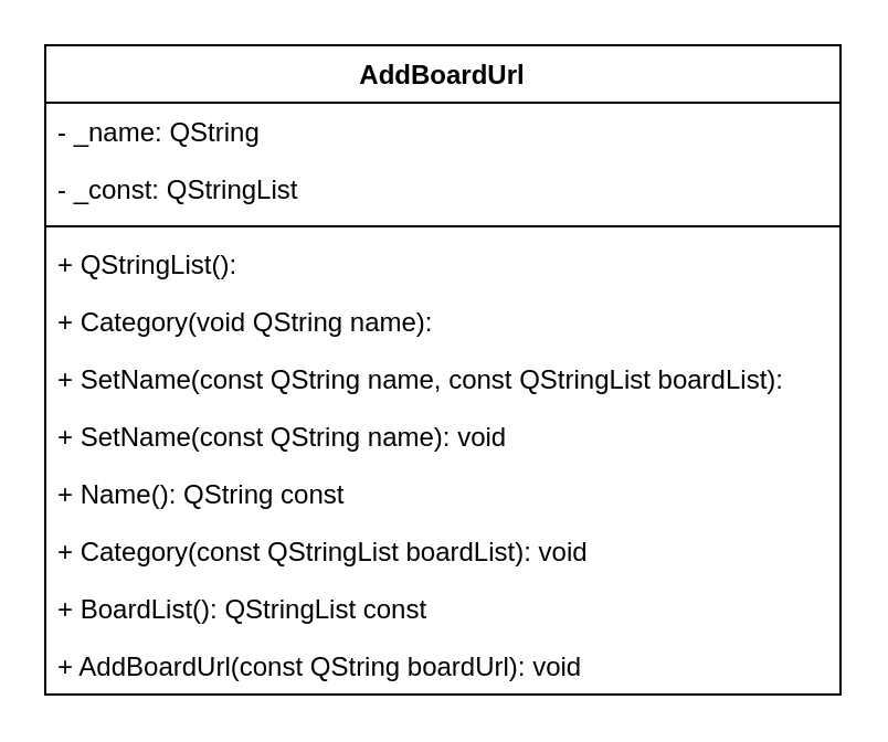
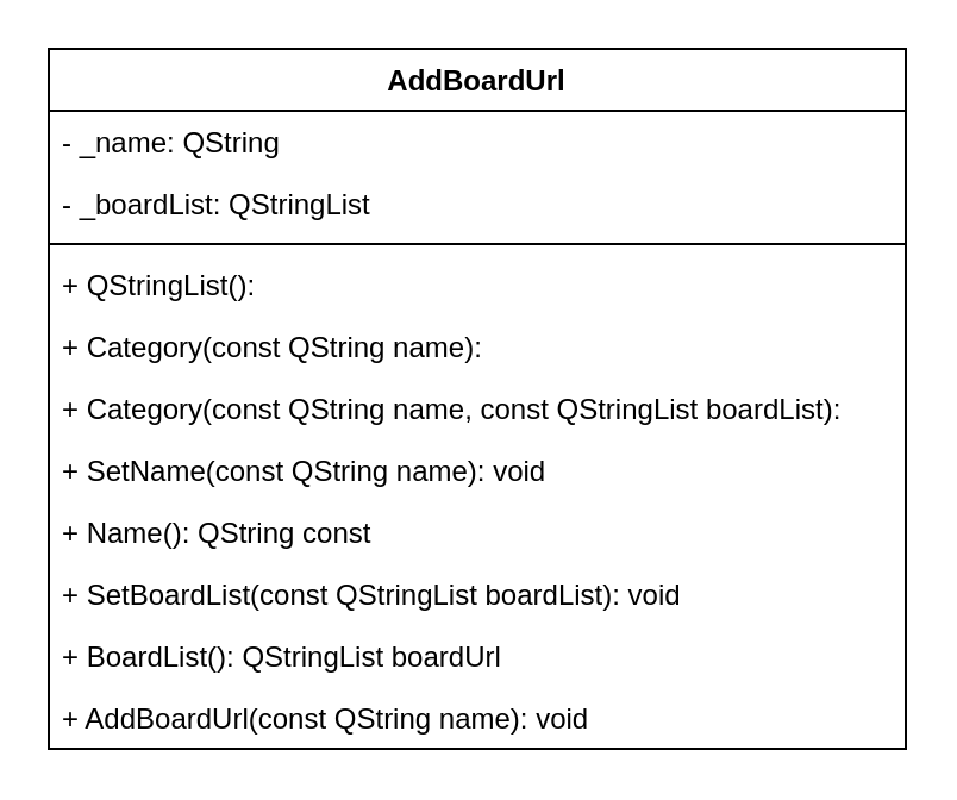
- <mxCell id="4" value="- _const: QStringList" style="text;strokeColor=none;fillColor=none;align=left;verticalAlign=top;spacingLeft=4;spacingRight=4;overflow=hidden;rotatable=0;points=[[0,0.5],[1,0.5]];portConstraint=eastwest;" vertex="1" parent="2"><mxGeometry y="52" width="360" height="26" as="geometry" /></mxCell>
+ <mxCell id="4" value="- _boardList: QStringList" style="text;strokeColor=none;fillColor=none;align=left;verticalAlign=top;spacingLeft=4;spacingRight=4;overflow=hidden;rotatable=0;points=[[0,0.5],[1,0.5]];portConstraint=eastwest;" vertex="1" parent="2"><mxGeometry y="52" width="360" height="26" as="geometry" /></mxCell>
- <mxCell id="7" value="+ Category(void QString name): " style="text;strokeColor=none;fillColor=none;align=left;verticalAlign=top;spacingLeft=4;spacingRight=4;overflow=hidden;rotatable=0;points=[[0,0.5],[1,0.5]];portConstraint=eastwest;" vertex="1" parent="2"><mxGeometry y="112" width="360" height="26" as="geometry" /></mxCell>
+ <mxCell id="7" value="+ Category(const QString name): " style="text;strokeColor=none;fillColor=none;align=left;verticalAlign=top;spacingLeft=4;spacingRight=4;overflow=hidden;rotatable=0;points=[[0,0.5],[1,0.5]];portConstraint=eastwest;" vertex="1" parent="2"><mxGeometry y="112" width="360" height="26" as="geometry" /></mxCell>
- <mxCell id="8" value="+ SetName(const QString name, const QStringList boardList): " style="text;strokeColor=none;fillColor=none;align=left;verticalAlign=top;spacingLeft=4;spacingRight=4;overflow=hidden;rotatable=0;points=[[0,0.5],[1,0.5]];portConstraint=eastwest;" vertex="1" parent="2"><mxGeometry y="138" width="360" height="26" as="geometry" /></mxCell>
+ <mxCell id="8" value="+ Category(const QString name, const QStringList boardList): " style="text;strokeColor=none;fillColor=none;align=left;verticalAlign=top;spacingLeft=4;spacingRight=4;overflow=hidden;rotatable=0;points=[[0,0.5],[1,0.5]];portConstraint=eastwest;" vertex="1" parent="2"><mxGeometry y="138" width="360" height="26" as="geometry" /></mxCell>
- <mxCell id="11" value="+ Category(const QStringList boardList): void" style="text;strokeColor=none;fillColor=none;align=left;verticalAlign=top;spacingLeft=4;spacingRight=4;overflow=hidden;rotatable=0;points=[[0,0.5],[1,0.5]];portConstraint=eastwest;" vertex="1" parent="2"><mxGeometry y="216" width="360" height="26" as="geometry" /></mxCell>
+ <mxCell id="11" value="+ SetBoardList(const QStringList boardList): void" style="text;strokeColor=none;fillColor=none;align=left;verticalAlign=top;spacingLeft=4;spacingRight=4;overflow=hidden;rotatable=0;points=[[0,0.5],[1,0.5]];portConstraint=eastwest;" vertex="1" parent="2"><mxGeometry y="216" width="360" height="26" as="geometry" /></mxCell>
- <mxCell id="12" value="+ BoardList(): QStringList const" style="text;strokeColor=none;fillColor=none;align=left;verticalAlign=top;spacingLeft=4;spacingRight=4;overflow=hidden;rotatable=0;points=[[0,0.5],[1,0.5]];portConstraint=eastwest;" vertex="1" parent="2"><mxGeometry y="242" width="360" height="26" as="geometry" /></mxCell>
+ <mxCell id="12" value="+ BoardList(): QStringList boardUrl" style="text;strokeColor=none;fillColor=none;align=left;verticalAlign=top;spacingLeft=4;spacingRight=4;overflow=hidden;rotatable=0;points=[[0,0.5],[1,0.5]];portConstraint=eastwest;" vertex="1" parent="2"><mxGeometry y="242" width="360" height="26" as="geometry" /></mxCell>
- <mxCell id="13" value="+ AddBoardUrl(const QString boardUrl): void" style="text;strokeColor=none;fillColor=none;align=left;verticalAlign=top;spacingLeft=4;spacingRight=4;overflow=hidden;rotatable=0;points=[[0,0.5],[1,0.5]];portConstraint=eastwest;" vertex="1" parent="2"><mxGeometry y="268" width="360" height="26" as="geometry" /></mxCell>
+ <mxCell id="13" value="+ AddBoardUrl(const QString name): void" style="text;strokeColor=none;fillColor=none;align=left;verticalAlign=top;spacingLeft=4;spacingRight=4;overflow=hidden;rotatable=0;points=[[0,0.5],[1,0.5]];portConstraint=eastwest;" vertex="1" parent="2"><mxGeometry y="268" width="360" height="26" as="geometry" /></mxCell>
